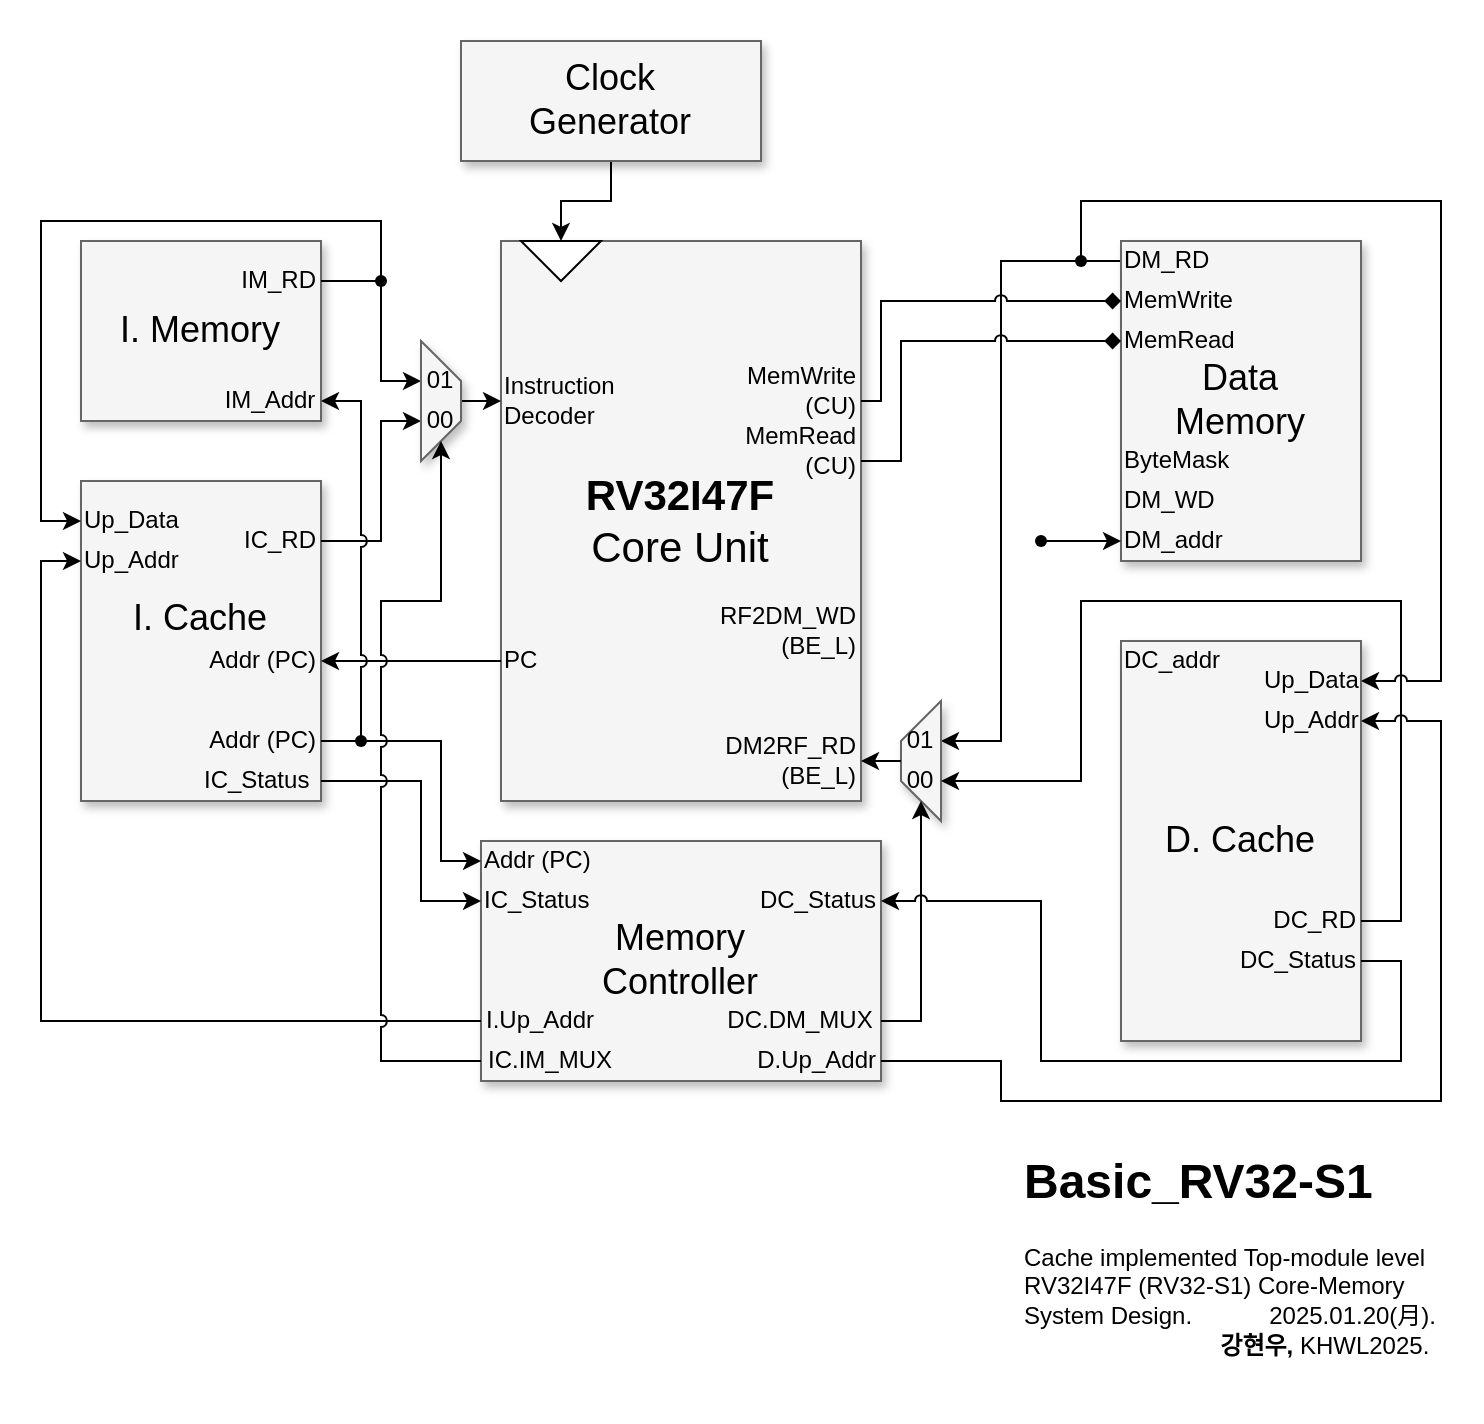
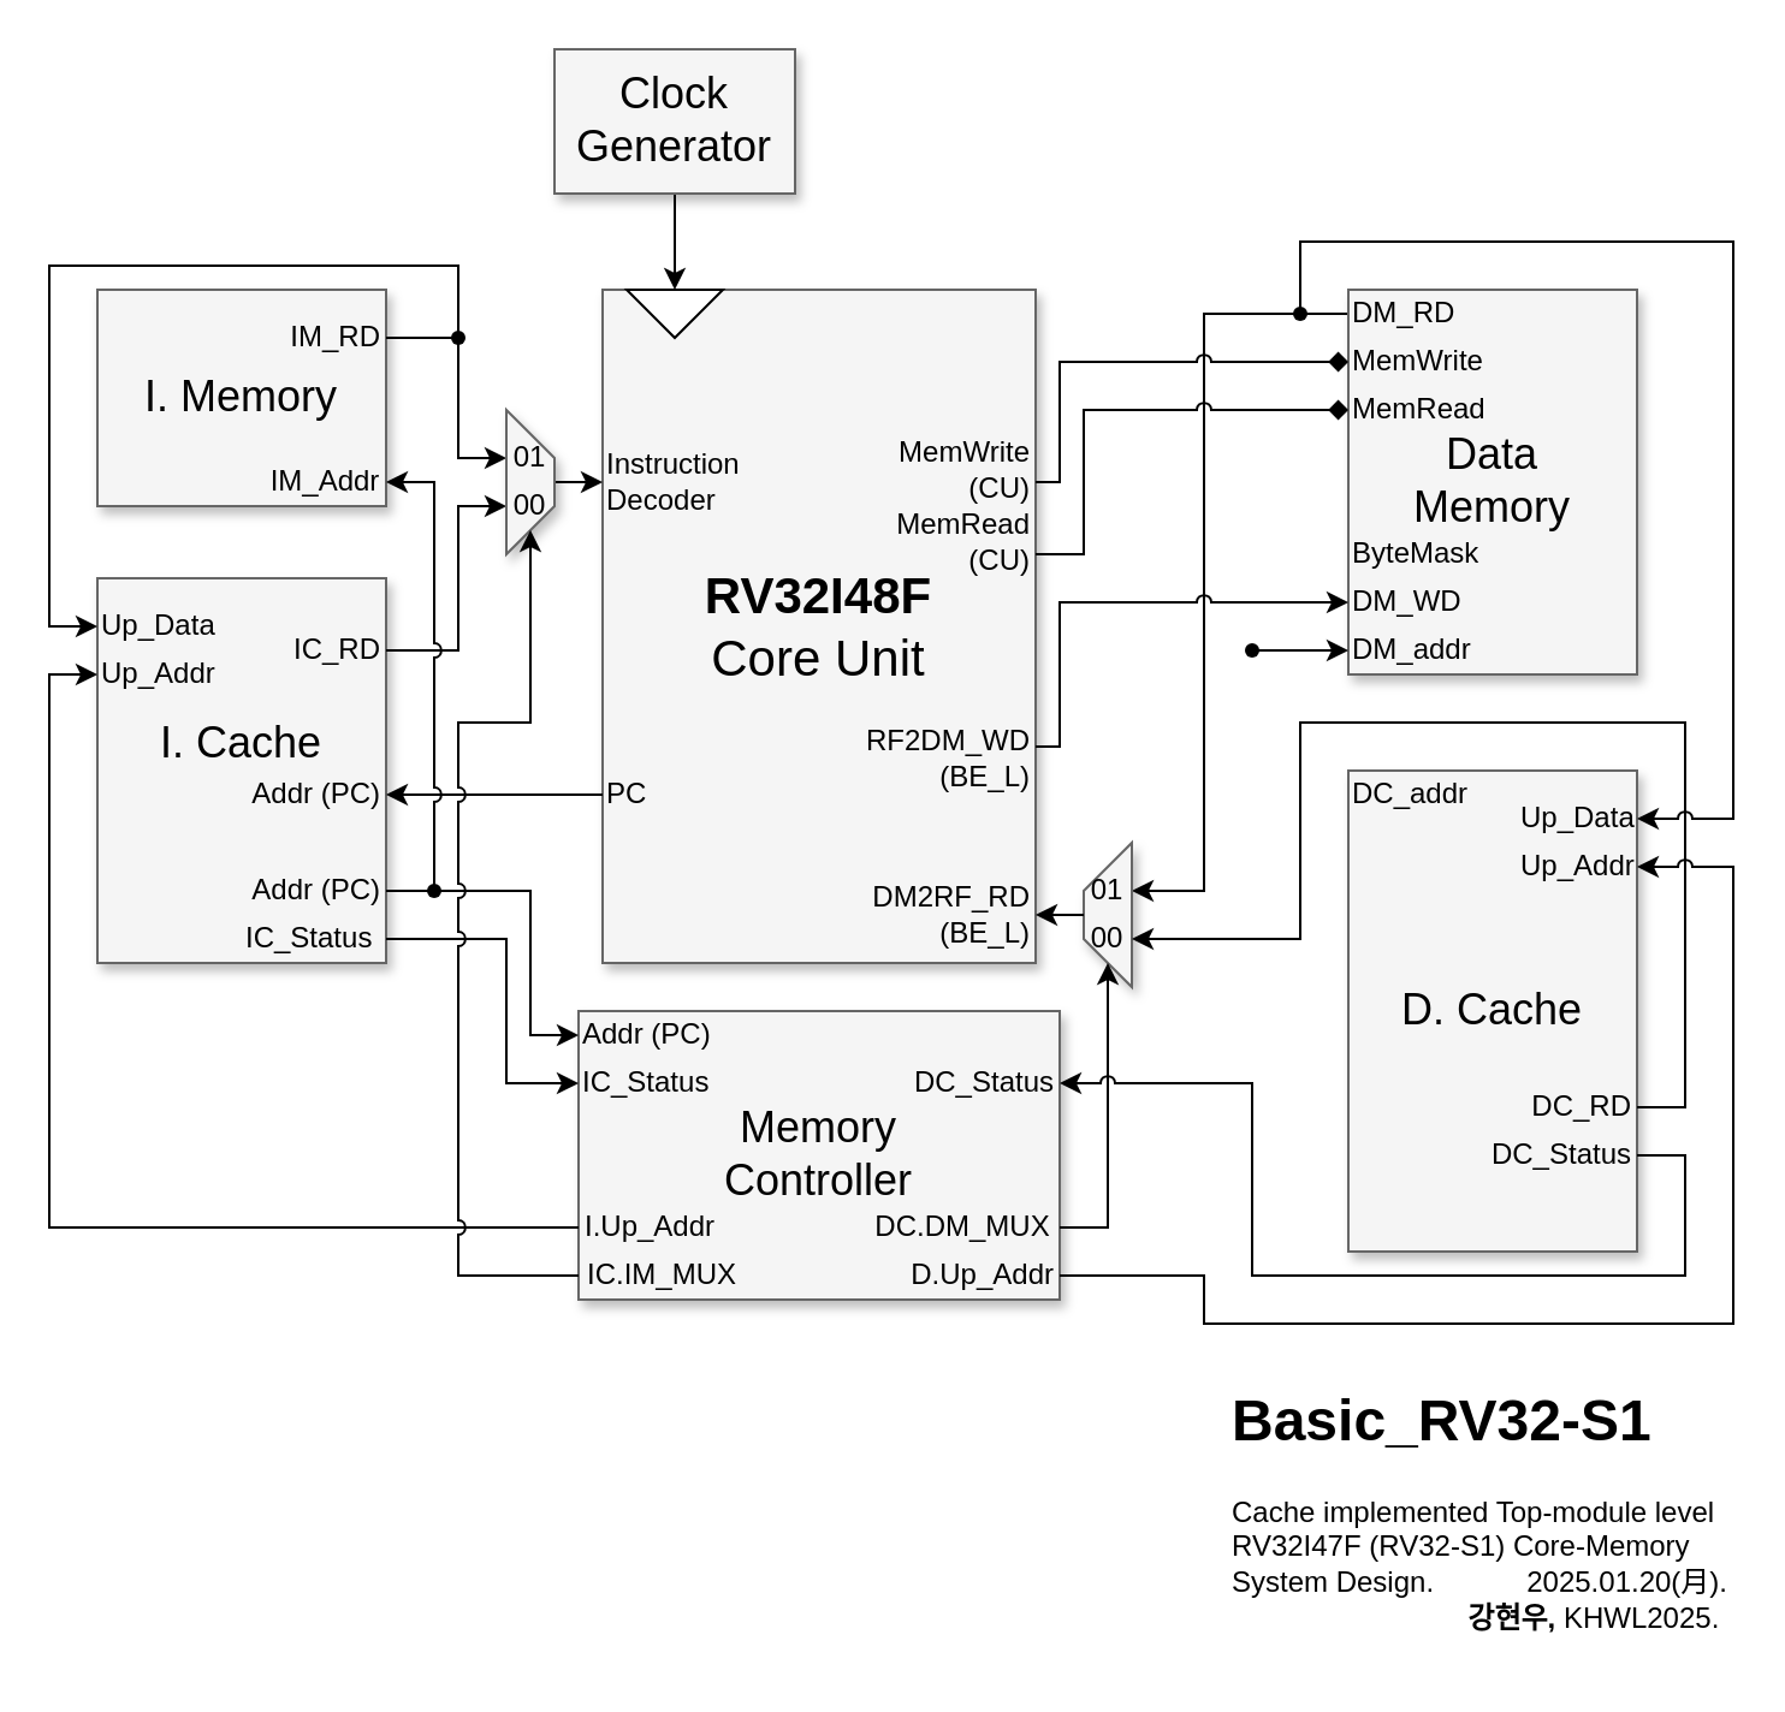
- <mxCell id="12" value="Clock&lt;div&gt;Generator&lt;/div&gt;" style="whiteSpace=wrap;html=1;shadow=1;fontSize=18;fillColor=#f5f5f5;strokeColor=#666666;" parent="1" vertex="1"><mxGeometry x="230" y="20" width="150" height="60" as="geometry" /></mxCell>
+ <mxCell id="12" value="Clock&lt;div&gt;Generator&lt;/div&gt;" style="whiteSpace=wrap;html=1;shadow=1;fontSize=18;fillColor=#f5f5f5;strokeColor=#666666;" parent="1" vertex="1"><mxGeometry x="230" y="20" width="100" height="60" as="geometry" /></mxCell>
+ <mxCell id="76" style="edgeStyle=orthogonalEdgeStyle;rounded=0;orthogonalLoop=1;jettySize=auto;html=1;entryX=0;entryY=0.5;entryDx=0;entryDy=0;jumpStyle=arc;" parent="1" source="53" target="64" edge="1"><mxGeometry relative="1" as="geometry"><Array as="points"><mxPoint x="440" y="310" /><mxPoint x="440" y="250" /></Array></mxGeometry></mxCell>
- <mxCell id="9" value="&lt;div&gt;&lt;font style=&quot;font-size: 21px;&quot;&gt;&lt;b&gt;RV32I47&lt;/b&gt;&lt;/font&gt;&lt;b style=&quot;font-size: 21px; background-color: transparent;&quot;&gt;F&lt;/b&gt;&lt;/div&gt;&lt;div&gt;&lt;font style=&quot;font-size: 21px;&quot;&gt;Core Unit&lt;/font&gt;&lt;/div&gt;" style="whiteSpace=wrap;html=1;shadow=1;fontSize=18;fillColor=#f5f5f5;strokeColor=#666666;" parent="1" vertex="1"><mxGeometry x="250" y="120" width="180" height="280" as="geometry" /></mxCell>
+ <mxCell id="9" value="&lt;div&gt;&lt;font style=&quot;font-size: 21px;&quot;&gt;&lt;b&gt;RV32I48&lt;/b&gt;&lt;/font&gt;&lt;b style=&quot;font-size: 21px; background-color: transparent;&quot;&gt;F&lt;/b&gt;&lt;/div&gt;&lt;div&gt;&lt;font style=&quot;font-size: 21px;&quot;&gt;Core Unit&lt;/font&gt;&lt;/div&gt;" style="whiteSpace=wrap;html=1;shadow=1;fontSize=18;fillColor=#f5f5f5;strokeColor=#666666;" parent="1" vertex="1"><mxGeometry x="250" y="120" width="180" height="280" as="geometry" /></mxCell>
